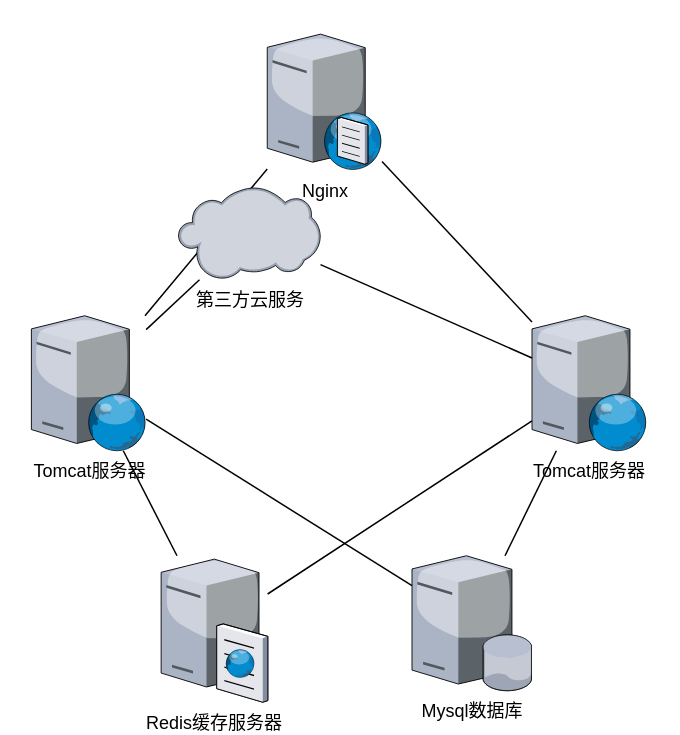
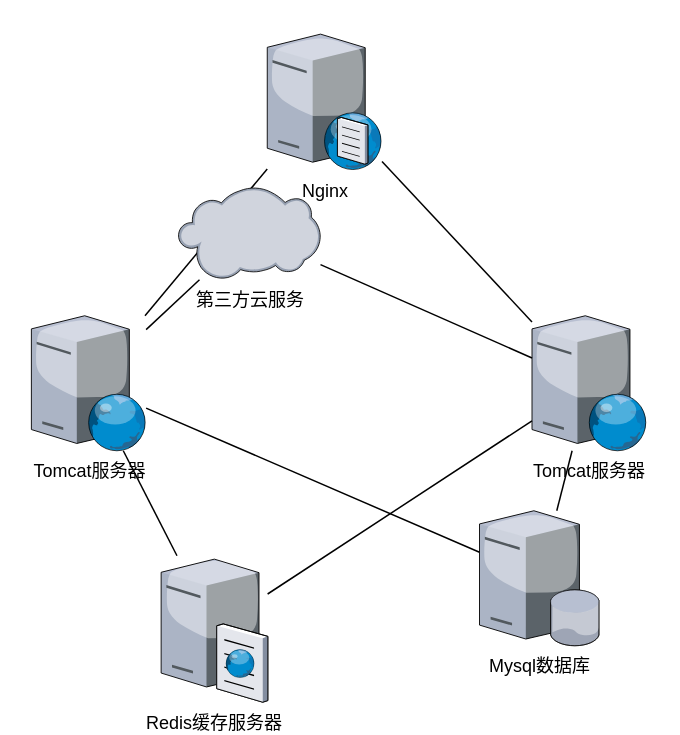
- <mxCell id="4" value="Mysql数据库" style="verticalLabelPosition=bottom;sketch=0;aspect=fixed;html=1;verticalAlign=top;strokeColor=none;align=center;outlineConnect=0;shape=mxgraph.citrix.database_server;" vertex="1" parent="1"><mxGeometry x="274" y="370" width="80" height="90" as="geometry" /></mxCell>
+ <mxCell id="4" value="Mysql数据库" style="verticalLabelPosition=bottom;sketch=0;aspect=fixed;html=1;verticalAlign=top;strokeColor=none;align=center;outlineConnect=0;shape=mxgraph.citrix.database_server;" vertex="1" parent="1"><mxGeometry x="319" y="340" width="80" height="90" as="geometry" /></mxCell>
